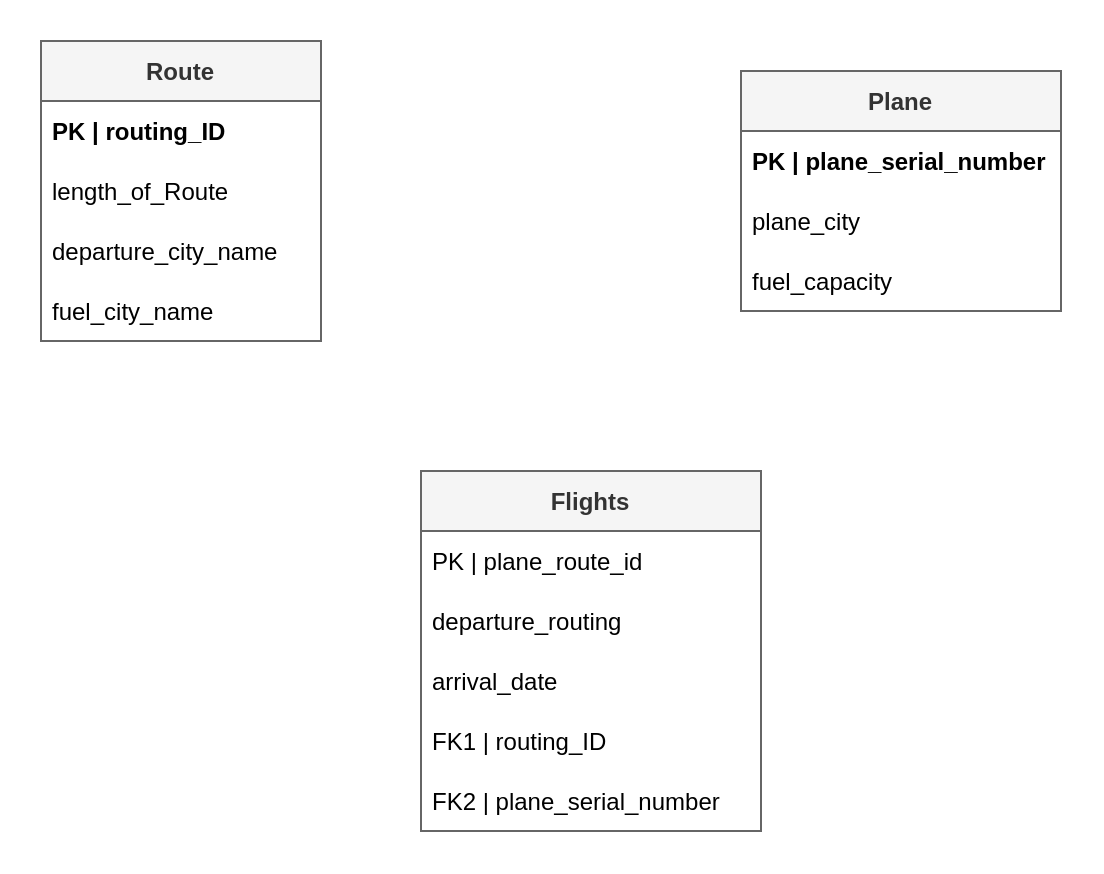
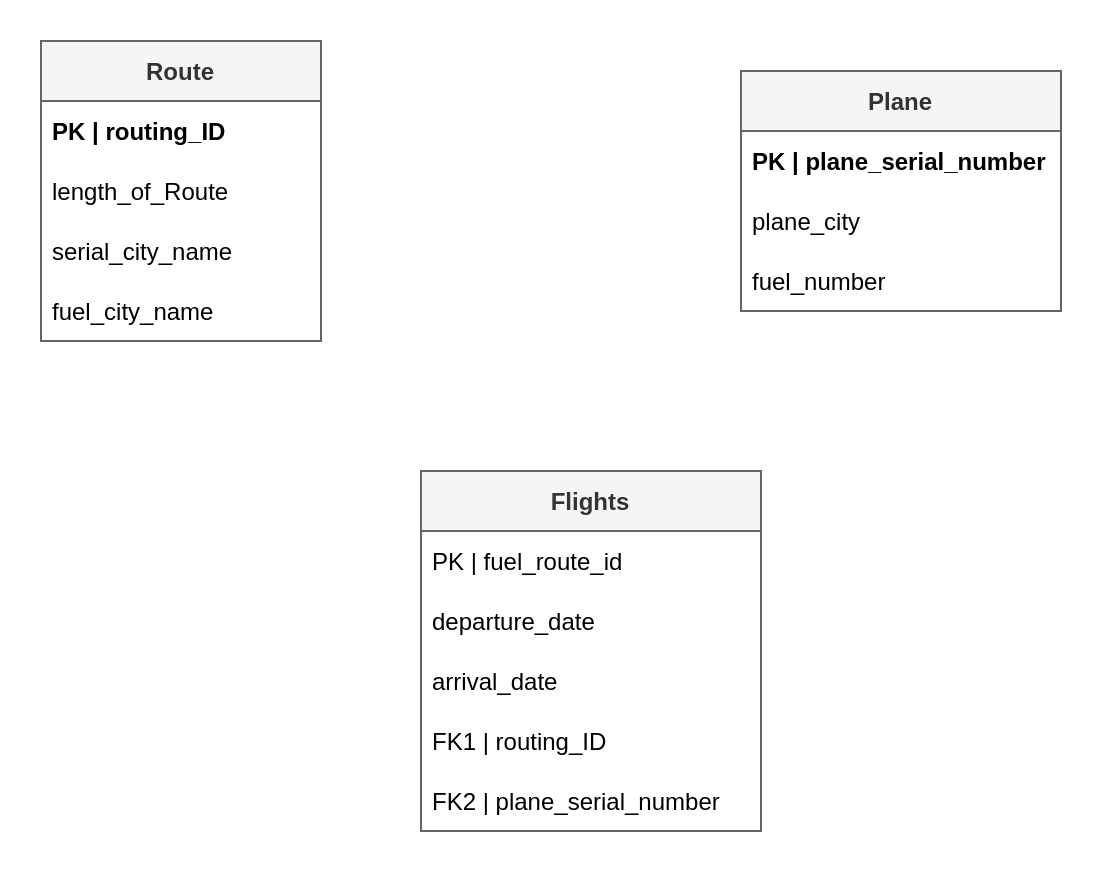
- <mxCell id="5" value="departure_city_name" style="text;strokeColor=none;fillColor=none;align=left;verticalAlign=middle;spacingLeft=4;spacingRight=4;overflow=hidden;points=[[0,0.5],[1,0.5]];portConstraint=eastwest;rotatable=0;" parent="2" vertex="1"><mxGeometry y="90" width="140" height="30" as="geometry" /></mxCell>
+ <mxCell id="5" value="serial_city_name" style="text;strokeColor=none;fillColor=none;align=left;verticalAlign=middle;spacingLeft=4;spacingRight=4;overflow=hidden;points=[[0,0.5],[1,0.5]];portConstraint=eastwest;rotatable=0;" parent="2" vertex="1"><mxGeometry y="90" width="140" height="30" as="geometry" /></mxCell>
- <mxCell id="10" value="fuel_capacity" style="text;strokeColor=none;fillColor=none;align=left;verticalAlign=middle;spacingLeft=4;spacingRight=4;overflow=hidden;points=[[0,0.5],[1,0.5]];portConstraint=eastwest;rotatable=0;" parent="7" vertex="1"><mxGeometry y="90" width="160" height="30" as="geometry" /></mxCell>
+ <mxCell id="10" value="fuel_number" style="text;strokeColor=none;fillColor=none;align=left;verticalAlign=middle;spacingLeft=4;spacingRight=4;overflow=hidden;points=[[0,0.5],[1,0.5]];portConstraint=eastwest;rotatable=0;" parent="7" vertex="1"><mxGeometry y="90" width="160" height="30" as="geometry" /></mxCell>
- <mxCell id="12" value="PK | plane_route_id" style="text;strokeColor=none;fillColor=none;align=left;verticalAlign=middle;spacingLeft=4;spacingRight=4;overflow=hidden;points=[[0,0.5],[1,0.5]];portConstraint=eastwest;rotatable=0;" parent="11" vertex="1"><mxGeometry y="30" width="170" height="30" as="geometry" /></mxCell>
+ <mxCell id="12" value="PK | fuel_route_id" style="text;strokeColor=none;fillColor=none;align=left;verticalAlign=middle;spacingLeft=4;spacingRight=4;overflow=hidden;points=[[0,0.5],[1,0.5]];portConstraint=eastwest;rotatable=0;" parent="11" vertex="1"><mxGeometry y="30" width="170" height="30" as="geometry" /></mxCell>
- <mxCell id="13" value="departure_routing" style="text;strokeColor=none;fillColor=none;align=left;verticalAlign=middle;spacingLeft=4;spacingRight=4;overflow=hidden;points=[[0,0.5],[1,0.5]];portConstraint=eastwest;rotatable=0;" parent="11" vertex="1"><mxGeometry y="60" width="170" height="30" as="geometry" /></mxCell>
+ <mxCell id="13" value="departure_date" style="text;strokeColor=none;fillColor=none;align=left;verticalAlign=middle;spacingLeft=4;spacingRight=4;overflow=hidden;points=[[0,0.5],[1,0.5]];portConstraint=eastwest;rotatable=0;" parent="11" vertex="1"><mxGeometry y="60" width="170" height="30" as="geometry" /></mxCell>
